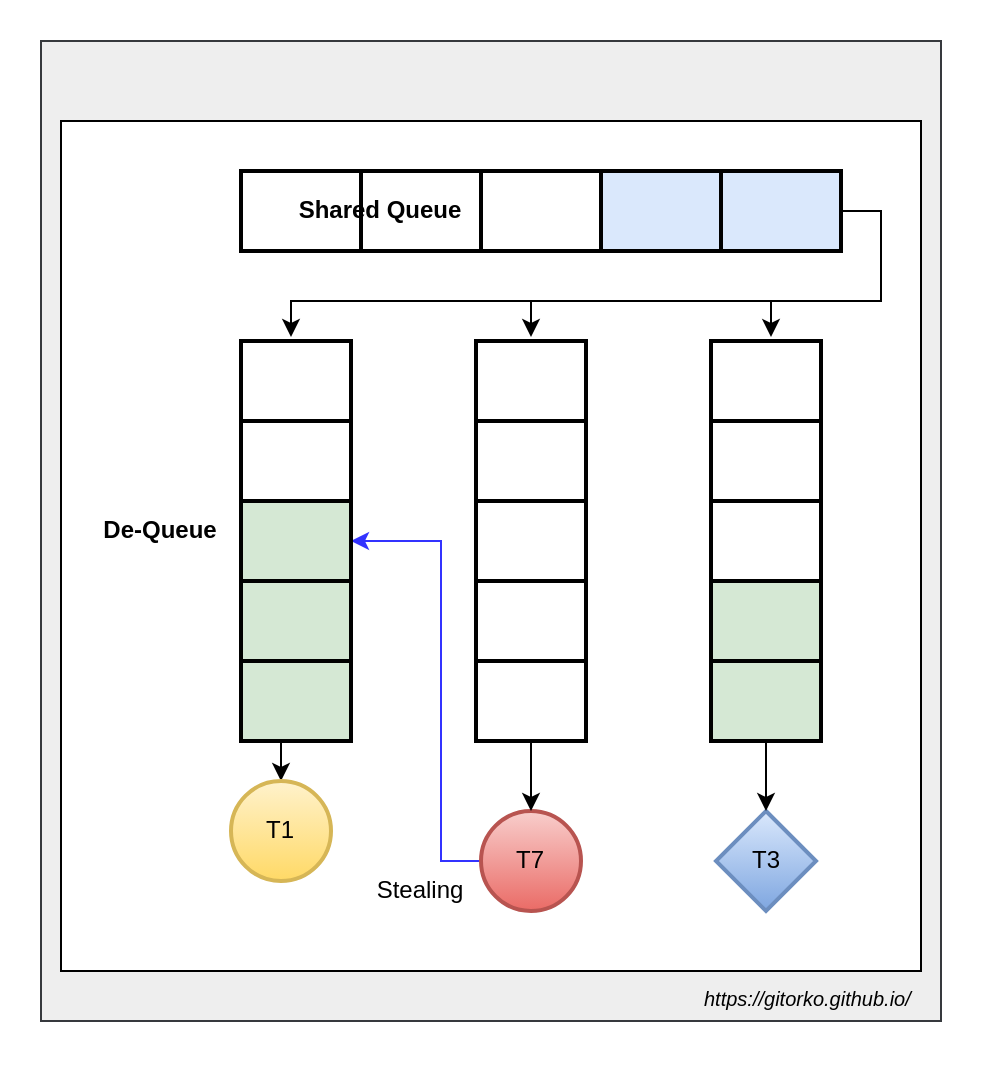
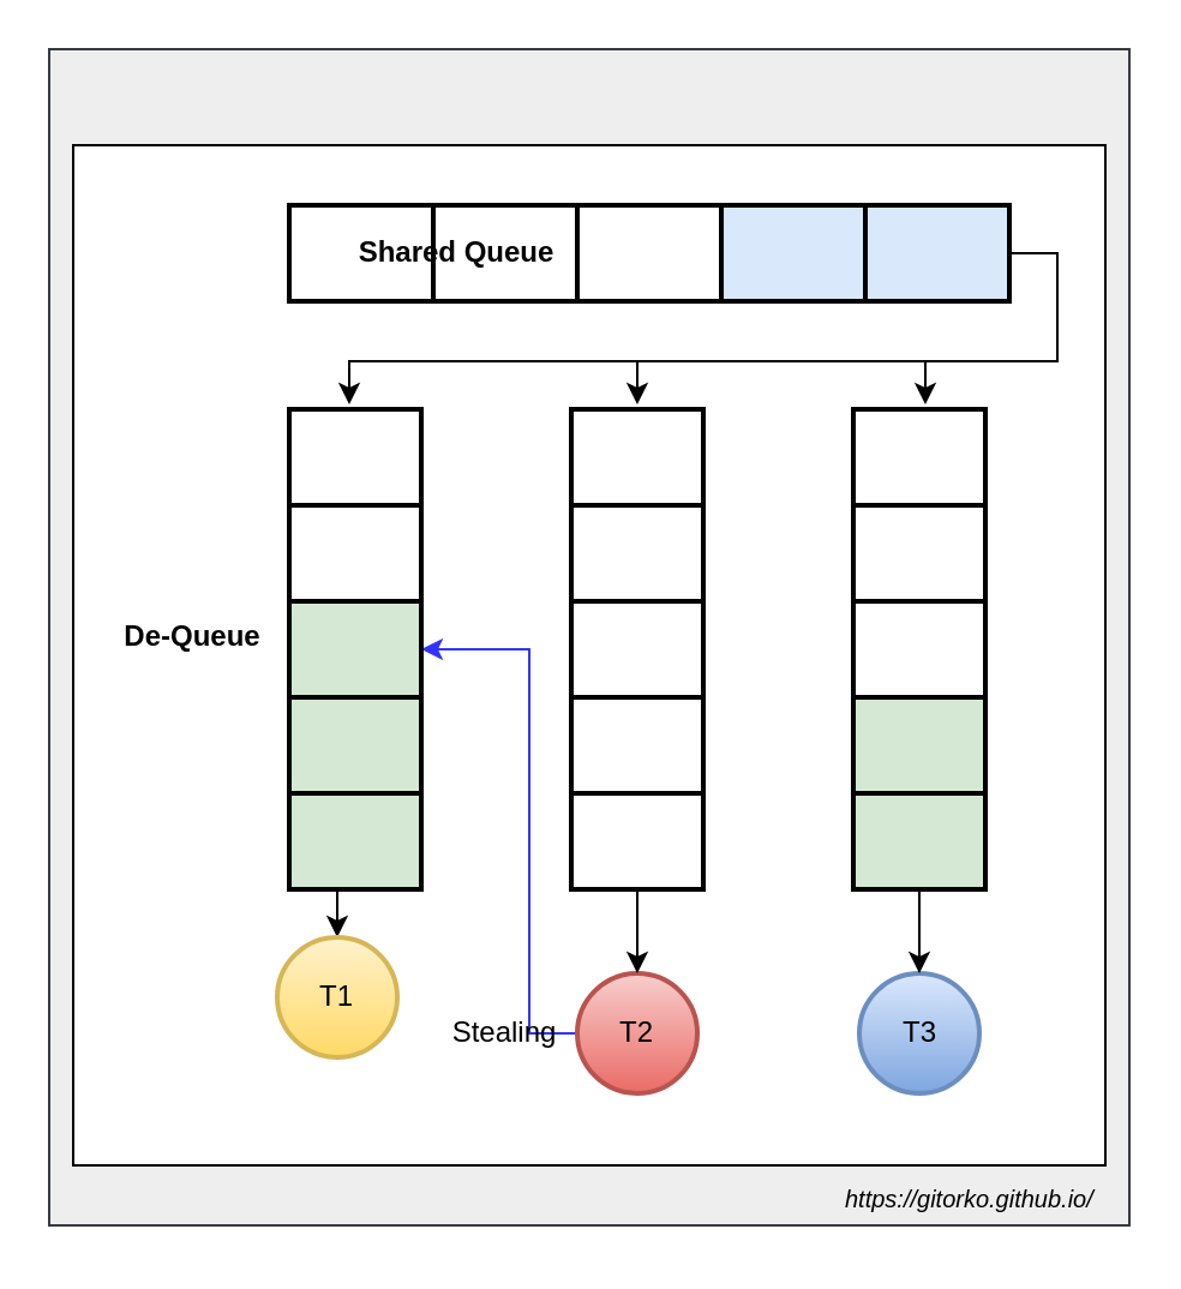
- <mxCell id="10" value="T7" style="ellipse;whiteSpace=wrap;html=1;aspect=fixed;strokeColor=#b85450;strokeWidth=2;fillColor=#f8cecc;gradientColor=#ea6b66;" parent="1" vertex="1"><mxGeometry x="240" y="405" width="50" height="50" as="geometry" /></mxCell>
+ <mxCell id="10" value="T2" style="ellipse;whiteSpace=wrap;html=1;aspect=fixed;strokeColor=#b85450;strokeWidth=2;fillColor=#f8cecc;gradientColor=#ea6b66;" parent="1" vertex="1"><mxGeometry x="240" y="405" width="50" height="50" as="geometry" /></mxCell>
- <mxCell id="11" value="T3" style="rhombus;whiteSpace=wrap;html=1;aspect=fixed;strokeColor=#6c8ebf;strokeWidth=2;fillColor=#dae8fc;gradientColor=#7ea6e0;" parent="1" vertex="1"><mxGeometry x="357.5" y="405" width="50" height="50" as="geometry" /></mxCell>
+ <mxCell id="11" value="T3" style="ellipse;whiteSpace=wrap;html=1;aspect=fixed;strokeColor=#6c8ebf;strokeWidth=2;fillColor=#dae8fc;gradientColor=#7ea6e0;" parent="1" vertex="1"><mxGeometry x="357.5" y="405" width="50" height="50" as="geometry" /></mxCell>
- <mxCell id="13" value="Stealing" style="text;html=1;strokeColor=none;fillColor=none;align=center;verticalAlign=middle;whiteSpace=wrap;rounded=0;shadow=1;" parent="1" vertex="1"><mxGeometry x="190" y="435" width="40" height="20" as="geometry" /></mxCell>
+ <mxCell id="13" value="Stealing" style="text;html=1;strokeColor=none;fillColor=none;align=center;verticalAlign=middle;whiteSpace=wrap;rounded=0;shadow=1;" parent="1" vertex="1"><mxGeometry x="190" y="420" width="40" height="20" as="geometry" /></mxCell>
